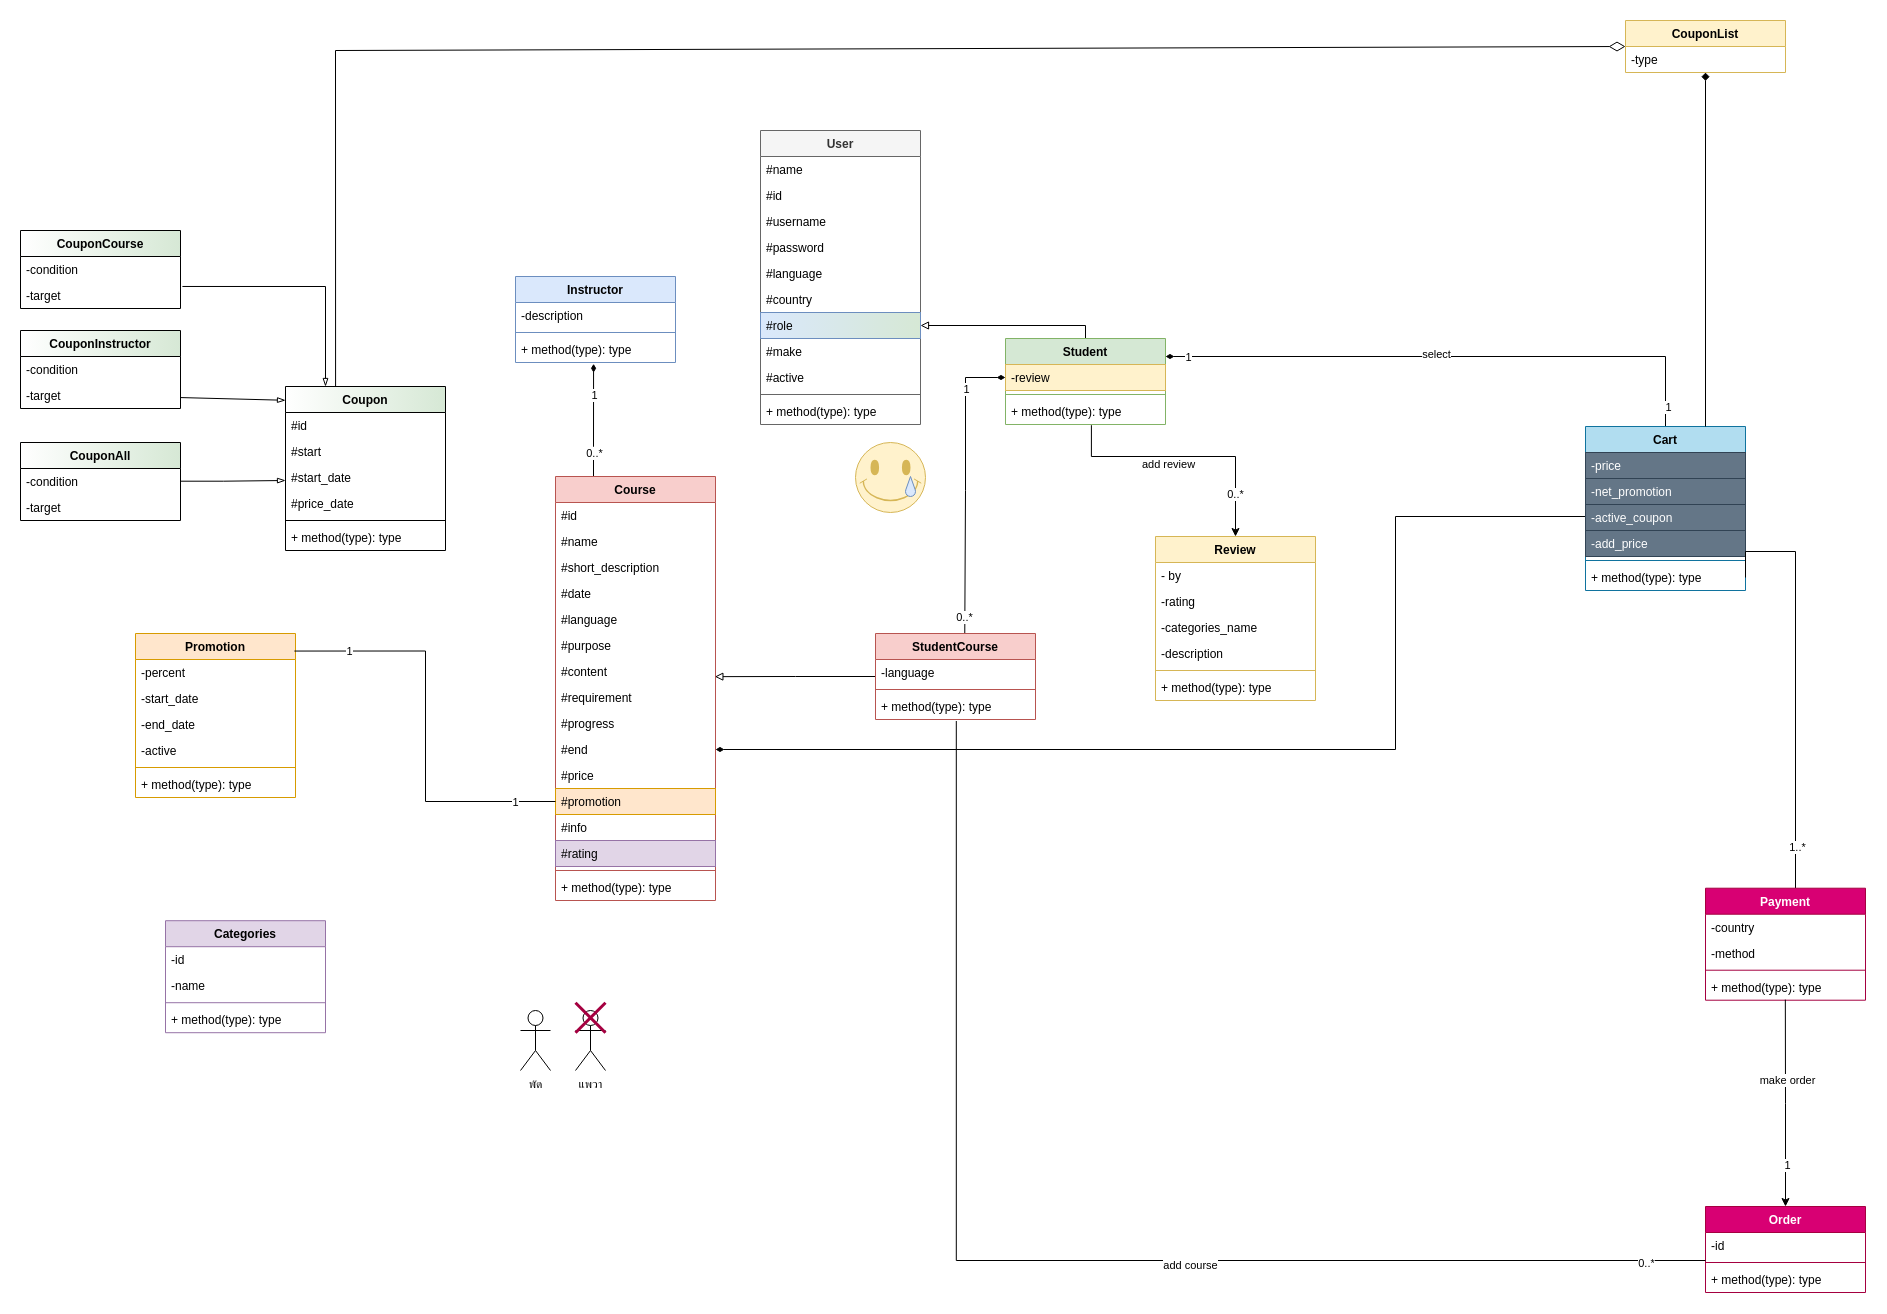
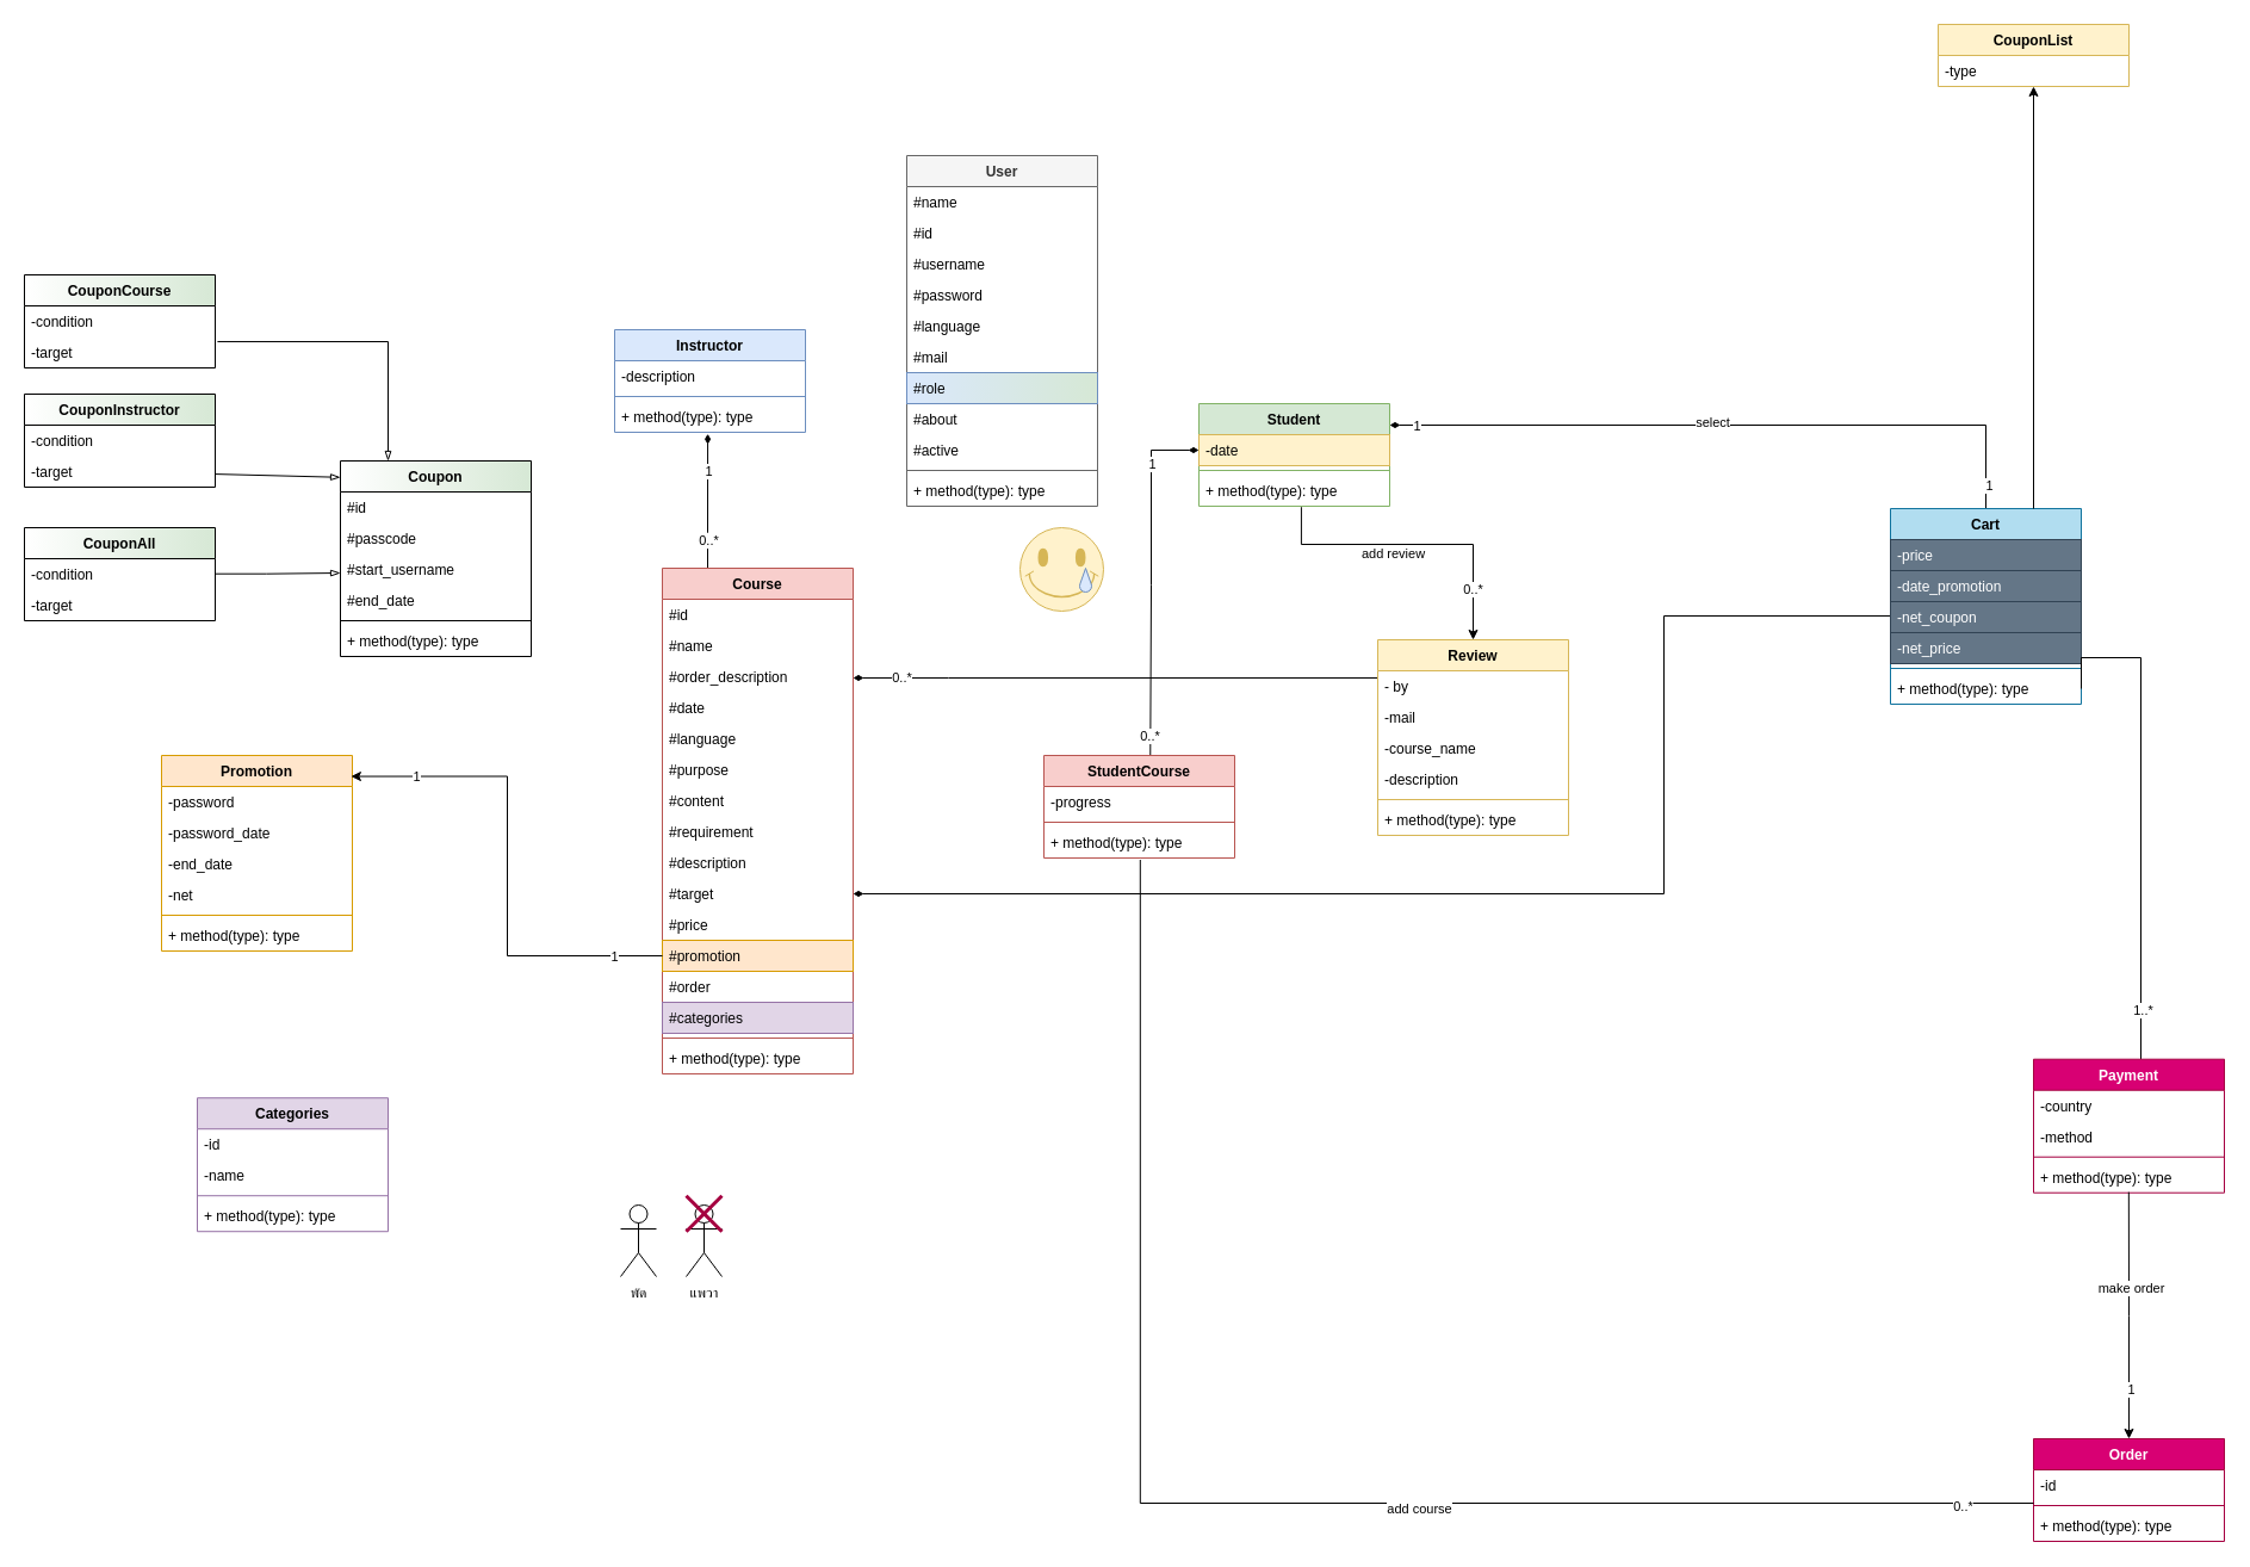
- <mxCell id="129" value="" style="endArrow=diamondThin;html=1;rounded=0;entryX=0;entryY=0.5;entryDx=0;entryDy=0;endFill=0;startSize=14;endSize=14;exitX=0.313;exitY=0;exitDx=0;exitDy=0;exitPerimeter=0;" parent="1" source="92" target="126" edge="1"><mxGeometry width="50" height="50" relative="1" as="geometry"><mxPoint x="335" y="380" as="sourcePoint" /><mxPoint x="1325" y="-10" as="targetPoint" /><Array as="points"><mxPoint x="335" y="50" /></Array></mxGeometry></mxCell>
- <mxCell id="128" value="" style="endArrow=diamond;html=1;rounded=0;entryX=0.5;entryY=1;entryDx=0;entryDy=0;exitX=0.75;exitY=0;exitDx=0;exitDy=0;" parent="1" source="65" target="126" edge="1"><mxGeometry width="50" height="50" relative="1" as="geometry"><mxPoint x="1425" y="220" as="sourcePoint" /><mxPoint x="1475" y="170" as="targetPoint" /></mxGeometry></mxCell>
+ <mxCell id="128" value="" style="endArrow=classic;html=1;rounded=0;entryX=0.5;entryY=1;entryDx=0;entryDy=0;exitX=0.75;exitY=0;exitDx=0;exitDy=0;" parent="1" source="65" target="126" edge="1"><mxGeometry width="50" height="50" relative="1" as="geometry"><mxPoint x="1425" y="220" as="sourcePoint" /><mxPoint x="1475" y="170" as="targetPoint" /></mxGeometry></mxCell>
- <mxCell id="38" value="#country" style="text;strokeColor=none;fillColor=none;align=left;verticalAlign=top;spacingLeft=4;spacingRight=4;overflow=hidden;rotatable=0;points=[[0,0.5],[1,0.5]];portConstraint=eastwest;" parent="32" vertex="1"><mxGeometry y="156" width="160" height="26" as="geometry" /></mxCell>
+ <mxCell id="38" value="#mail" style="text;strokeColor=none;fillColor=none;align=left;verticalAlign=top;spacingLeft=4;spacingRight=4;overflow=hidden;rotatable=0;points=[[0,0.5],[1,0.5]];portConstraint=eastwest;" parent="32" vertex="1"><mxGeometry y="156" width="160" height="26" as="geometry" /></mxCell>
- <mxCell id="27" style="edgeStyle=orthogonalEdgeStyle;rounded=0;orthogonalLoop=1;jettySize=auto;html=1;endArrow=block;endFill=0;startArrow=none;startFill=0;entryX=1;entryY=0.5;entryDx=0;entryDy=0;" parent="1" source="28" target="39" edge="1"><mxGeometry relative="1" as="geometry"><Array as="points"><mxPoint x="1085" y="325" /></Array></mxGeometry></mxCell>
- <mxCell id="40" value="#make" style="text;strokeColor=none;fillColor=none;align=left;verticalAlign=top;spacingLeft=4;spacingRight=4;overflow=hidden;rotatable=0;points=[[0,0.5],[1,0.5]];portConstraint=eastwest;" parent="32" vertex="1"><mxGeometry y="208" width="160" height="26" as="geometry" /></mxCell>
+ <mxCell id="40" value="#about" style="text;strokeColor=none;fillColor=none;align=left;verticalAlign=top;spacingLeft=4;spacingRight=4;overflow=hidden;rotatable=0;points=[[0,0.5],[1,0.5]];portConstraint=eastwest;" parent="32" vertex="1"><mxGeometry y="208" width="160" height="26" as="geometry" /></mxCell>
- <mxCell id="29" value="-review" style="text;strokeColor=#d6b656;fillColor=#fff2cc;align=left;verticalAlign=top;spacingLeft=4;spacingRight=4;overflow=hidden;rotatable=0;points=[[0,0.5],[1,0.5]];portConstraint=eastwest;" parent="28" vertex="1"><mxGeometry y="26" width="160" height="26" as="geometry" /></mxCell>
+ <mxCell id="29" value="-date" style="text;strokeColor=#d6b656;fillColor=#fff2cc;align=left;verticalAlign=top;spacingLeft=4;spacingRight=4;overflow=hidden;rotatable=0;points=[[0,0.5],[1,0.5]];portConstraint=eastwest;" parent="28" vertex="1"><mxGeometry y="26" width="160" height="26" as="geometry" /></mxCell>
- <mxCell id="94" value="#start" style="text;strokeColor=none;fillColor=none;align=left;verticalAlign=top;spacingLeft=4;spacingRight=4;overflow=hidden;rotatable=0;points=[[0,0.5],[1,0.5]];portConstraint=eastwest;" parent="92" vertex="1"><mxGeometry y="52" width="160" height="26" as="geometry" /></mxCell>
+ <mxCell id="94" value="#passcode" style="text;strokeColor=none;fillColor=none;align=left;verticalAlign=top;spacingLeft=4;spacingRight=4;overflow=hidden;rotatable=0;points=[[0,0.5],[1,0.5]];portConstraint=eastwest;" parent="92" vertex="1"><mxGeometry y="52" width="160" height="26" as="geometry" /></mxCell>
- <mxCell id="95" value="#start_date" style="text;strokeColor=none;fillColor=none;align=left;verticalAlign=top;spacingLeft=4;spacingRight=4;overflow=hidden;rotatable=0;points=[[0,0.5],[1,0.5]];portConstraint=eastwest;" parent="92" vertex="1"><mxGeometry y="78" width="160" height="26" as="geometry" /></mxCell>
+ <mxCell id="95" value="#start_username" style="text;strokeColor=none;fillColor=none;align=left;verticalAlign=top;spacingLeft=4;spacingRight=4;overflow=hidden;rotatable=0;points=[[0,0.5],[1,0.5]];portConstraint=eastwest;" parent="92" vertex="1"><mxGeometry y="78" width="160" height="26" as="geometry" /></mxCell>
- <mxCell id="67" value="-net_promotion" style="text;strokeColor=#314354;fillColor=#647687;align=left;verticalAlign=top;spacingLeft=4;spacingRight=4;overflow=hidden;rotatable=0;points=[[0,0.5],[1,0.5]];portConstraint=eastwest;fontColor=#ffffff;" parent="65" vertex="1"><mxGeometry y="52" width="160" height="26" as="geometry" /></mxCell>
+ <mxCell id="67" value="-date_promotion" style="text;strokeColor=#314354;fillColor=#647687;align=left;verticalAlign=top;spacingLeft=4;spacingRight=4;overflow=hidden;rotatable=0;points=[[0,0.5],[1,0.5]];portConstraint=eastwest;fontColor=#ffffff;" parent="65" vertex="1"><mxGeometry y="52" width="160" height="26" as="geometry" /></mxCell>
- <mxCell id="96" value="#price_date" style="text;strokeColor=none;fillColor=none;align=left;verticalAlign=top;spacingLeft=4;spacingRight=4;overflow=hidden;rotatable=0;points=[[0,0.5],[1,0.5]];portConstraint=eastwest;" parent="92" vertex="1"><mxGeometry y="104" width="160" height="26" as="geometry" /></mxCell>
+ <mxCell id="96" value="#end_date" style="text;strokeColor=none;fillColor=none;align=left;verticalAlign=top;spacingLeft=4;spacingRight=4;overflow=hidden;rotatable=0;points=[[0,0.5],[1,0.5]];portConstraint=eastwest;" parent="92" vertex="1"><mxGeometry y="104" width="160" height="26" as="geometry" /></mxCell>
- <mxCell id="68" value="-active_coupon" style="text;strokeColor=#314354;fillColor=#647687;align=left;verticalAlign=top;spacingLeft=4;spacingRight=4;overflow=hidden;rotatable=0;points=[[0,0.5],[1,0.5]];portConstraint=eastwest;fontColor=#ffffff;" parent="65" vertex="1"><mxGeometry y="78" width="160" height="26" as="geometry" /></mxCell>
+ <mxCell id="68" value="-net_coupon" style="text;strokeColor=#314354;fillColor=#647687;align=left;verticalAlign=top;spacingLeft=4;spacingRight=4;overflow=hidden;rotatable=0;points=[[0,0.5],[1,0.5]];portConstraint=eastwest;fontColor=#ffffff;" parent="65" vertex="1"><mxGeometry y="78" width="160" height="26" as="geometry" /></mxCell>
- <mxCell id="69" value="-add_price&#10;" style="text;strokeColor=#314354;fillColor=#647687;align=left;verticalAlign=top;spacingLeft=4;spacingRight=4;overflow=hidden;rotatable=0;points=[[0,0.5],[1,0.5]];portConstraint=eastwest;fontColor=#ffffff;" parent="65" vertex="1"><mxGeometry y="104" width="160" height="26" as="geometry" /></mxCell>
+ <mxCell id="69" value="-net_price&#10;" style="text;strokeColor=#314354;fillColor=#647687;align=left;verticalAlign=top;spacingLeft=4;spacingRight=4;overflow=hidden;rotatable=0;points=[[0,0.5],[1,0.5]];portConstraint=eastwest;fontColor=#ffffff;" parent="65" vertex="1"><mxGeometry y="104" width="160" height="26" as="geometry" /></mxCell>
- <mxCell id="8" value="#short_description" style="text;strokeColor=none;fillColor=none;align=left;verticalAlign=top;spacingLeft=4;spacingRight=4;overflow=hidden;rotatable=0;points=[[0,0.5],[1,0.5]];portConstraint=eastwest;" parent="5" vertex="1"><mxGeometry y="78" width="160" height="26" as="geometry" /></mxCell>
+ <mxCell id="8" value="#order_description" style="text;strokeColor=none;fillColor=none;align=left;verticalAlign=top;spacingLeft=4;spacingRight=4;overflow=hidden;rotatable=0;points=[[0,0.5],[1,0.5]];portConstraint=eastwest;" parent="5" vertex="1"><mxGeometry y="78" width="160" height="26" as="geometry" /></mxCell>
+ <mxCell id="47" style="edgeStyle=orthogonalEdgeStyle;rounded=0;orthogonalLoop=1;jettySize=auto;html=1;startArrow=none;startFill=0;endArrow=diamondThin;endFill=1;" parent="1" source="49" target="5" edge="1"><mxGeometry relative="1" as="geometry"><Array as="points"><mxPoint x="795" y="568" /><mxPoint x="795" y="568" /></Array></mxGeometry></mxCell>
+ <mxCell id="48" value="0..*" style="edgeLabel;html=1;align=center;verticalAlign=middle;resizable=0;points=[];" parent="47" vertex="1" connectable="0"><mxGeometry x="-0.771" y="2" relative="1" as="geometry"><mxPoint x="-350" y="-3" as="offset" /></mxGeometry></mxCell>
- <mxCell id="51" value="-rating" style="text;strokeColor=none;fillColor=none;align=left;verticalAlign=top;spacingLeft=4;spacingRight=4;overflow=hidden;rotatable=0;points=[[0,0.5],[1,0.5]];portConstraint=eastwest;" parent="49" vertex="1"><mxGeometry y="52" width="160" height="26" as="geometry" /></mxCell>
+ <mxCell id="51" value="-mail" style="text;strokeColor=none;fillColor=none;align=left;verticalAlign=top;spacingLeft=4;spacingRight=4;overflow=hidden;rotatable=0;points=[[0,0.5],[1,0.5]];portConstraint=eastwest;" parent="49" vertex="1"><mxGeometry y="52" width="160" height="26" as="geometry" /></mxCell>
- <mxCell id="52" value="-categories_name" style="text;strokeColor=none;fillColor=none;align=left;verticalAlign=top;spacingLeft=4;spacingRight=4;overflow=hidden;rotatable=0;points=[[0,0.5],[1,0.5]];portConstraint=eastwest;" parent="49" vertex="1"><mxGeometry y="78" width="160" height="26" as="geometry" /></mxCell>
+ <mxCell id="52" value="-course_name" style="text;strokeColor=none;fillColor=none;align=left;verticalAlign=top;spacingLeft=4;spacingRight=4;overflow=hidden;rotatable=0;points=[[0,0.5],[1,0.5]];portConstraint=eastwest;" parent="49" vertex="1"><mxGeometry y="78" width="160" height="26" as="geometry" /></mxCell>
- <mxCell id="89" style="edgeStyle=orthogonalEdgeStyle;rounded=0;orthogonalLoop=1;jettySize=auto;html=1;entryX=0.993;entryY=0.107;entryDx=0;entryDy=0;entryPerimeter=0;startArrow=none;startFill=0;endArrow=none;endFill=1;" parent="1" source="18" target="79" edge="1"><mxGeometry relative="1" as="geometry"><Array as="points" /></mxGeometry></mxCell>
+ <mxCell id="89" style="edgeStyle=orthogonalEdgeStyle;rounded=0;orthogonalLoop=1;jettySize=auto;html=1;entryX=0.993;entryY=0.107;entryDx=0;entryDy=0;entryPerimeter=0;startArrow=none;startFill=0;endArrow=classic;endFill=1;" parent="1" source="18" target="79" edge="1"><mxGeometry relative="1" as="geometry"><Array as="points" /></mxGeometry></mxCell>
- <mxCell id="80" value="-percent" style="text;strokeColor=none;fillColor=none;align=left;verticalAlign=top;spacingLeft=4;spacingRight=4;overflow=hidden;rotatable=0;points=[[0,0.5],[1,0.5]];portConstraint=eastwest;" parent="79" vertex="1"><mxGeometry y="26" width="160" height="26" as="geometry" /></mxCell>
+ <mxCell id="80" value="-password" style="text;strokeColor=none;fillColor=none;align=left;verticalAlign=top;spacingLeft=4;spacingRight=4;overflow=hidden;rotatable=0;points=[[0,0.5],[1,0.5]];portConstraint=eastwest;" parent="79" vertex="1"><mxGeometry y="26" width="160" height="26" as="geometry" /></mxCell>
- <mxCell id="108" value="-language" style="text;align=left;verticalAlign=top;spacingLeft=4;spacingRight=4;overflow=hidden;rotatable=0;points=[[0,0.5],[1,0.5]];portConstraint=eastwest;" parent="107" vertex="1"><mxGeometry y="26" width="160" height="26" as="geometry" /></mxCell>
+ <mxCell id="108" value="-progress" style="text;align=left;verticalAlign=top;spacingLeft=4;spacingRight=4;overflow=hidden;rotatable=0;points=[[0,0.5],[1,0.5]];portConstraint=eastwest;" parent="107" vertex="1"><mxGeometry y="26" width="160" height="26" as="geometry" /></mxCell>
- <mxCell id="106" style="edgeStyle=orthogonalEdgeStyle;rounded=0;orthogonalLoop=1;jettySize=auto;html=1;entryX=0.996;entryY=0.698;entryDx=0;entryDy=0;entryPerimeter=0;startArrow=none;startFill=0;endArrow=block;endFill=0;" parent="1" source="107" target="12" edge="1"><mxGeometry relative="1" as="geometry" /></mxCell>
- <mxCell id="81" value="-start_date" style="text;strokeColor=none;fillColor=none;align=left;verticalAlign=top;spacingLeft=4;spacingRight=4;overflow=hidden;rotatable=0;points=[[0,0.5],[1,0.5]];portConstraint=eastwest;" parent="79" vertex="1"><mxGeometry y="52" width="160" height="26" as="geometry" /></mxCell>
+ <mxCell id="81" value="-password_date" style="text;strokeColor=none;fillColor=none;align=left;verticalAlign=top;spacingLeft=4;spacingRight=4;overflow=hidden;rotatable=0;points=[[0,0.5],[1,0.5]];portConstraint=eastwest;" parent="79" vertex="1"><mxGeometry y="52" width="160" height="26" as="geometry" /></mxCell>
- <mxCell id="14" value="#progress" style="text;strokeColor=none;fillColor=none;align=left;verticalAlign=top;spacingLeft=4;spacingRight=4;overflow=hidden;rotatable=0;points=[[0,0.5],[1,0.5]];portConstraint=eastwest;" parent="5" vertex="1"><mxGeometry y="234" width="160" height="26" as="geometry" /></mxCell>
+ <mxCell id="14" value="#description" style="text;strokeColor=none;fillColor=none;align=left;verticalAlign=top;spacingLeft=4;spacingRight=4;overflow=hidden;rotatable=0;points=[[0,0.5],[1,0.5]];portConstraint=eastwest;" parent="5" vertex="1"><mxGeometry y="234" width="160" height="26" as="geometry" /></mxCell>
- <mxCell id="16" value="#end" style="text;strokeColor=none;fillColor=none;align=left;verticalAlign=top;spacingLeft=4;spacingRight=4;overflow=hidden;rotatable=0;points=[[0,0.5],[1,0.5]];portConstraint=eastwest;" parent="5" vertex="1"><mxGeometry y="260" width="160" height="26" as="geometry" /></mxCell>
+ <mxCell id="16" value="#target" style="text;strokeColor=none;fillColor=none;align=left;verticalAlign=top;spacingLeft=4;spacingRight=4;overflow=hidden;rotatable=0;points=[[0,0.5],[1,0.5]];portConstraint=eastwest;" parent="5" vertex="1"><mxGeometry y="260" width="160" height="26" as="geometry" /></mxCell>
- <mxCell id="83" value="-active" style="text;strokeColor=none;fillColor=none;align=left;verticalAlign=top;spacingLeft=4;spacingRight=4;overflow=hidden;rotatable=0;points=[[0,0.5],[1,0.5]];portConstraint=eastwest;" parent="79" vertex="1"><mxGeometry y="104" width="160" height="26" as="geometry" /></mxCell>
+ <mxCell id="83" value="-net" style="text;strokeColor=none;fillColor=none;align=left;verticalAlign=top;spacingLeft=4;spacingRight=4;overflow=hidden;rotatable=0;points=[[0,0.5],[1,0.5]];portConstraint=eastwest;" parent="79" vertex="1"><mxGeometry y="104" width="160" height="26" as="geometry" /></mxCell>
- <mxCell id="19" value="#info" style="text;strokeColor=none;fillColor=none;align=left;verticalAlign=top;spacingLeft=4;spacingRight=4;overflow=hidden;rotatable=0;points=[[0,0.5],[1,0.5]];portConstraint=eastwest;" parent="5" vertex="1"><mxGeometry y="338" width="160" height="26" as="geometry" /></mxCell>
+ <mxCell id="19" value="#order" style="text;strokeColor=none;fillColor=none;align=left;verticalAlign=top;spacingLeft=4;spacingRight=4;overflow=hidden;rotatable=0;points=[[0,0.5],[1,0.5]];portConstraint=eastwest;" parent="5" vertex="1"><mxGeometry y="338" width="160" height="26" as="geometry" /></mxCell>
- <mxCell id="20" value="#rating" style="text;strokeColor=#9673a6;fillColor=#e1d5e7;align=left;verticalAlign=top;spacingLeft=4;spacingRight=4;overflow=hidden;rotatable=0;points=[[0,0.5],[1,0.5]];portConstraint=eastwest;" parent="5" vertex="1"><mxGeometry y="364" width="160" height="26" as="geometry" /></mxCell>
+ <mxCell id="20" value="#categories" style="text;strokeColor=#9673a6;fillColor=#e1d5e7;align=left;verticalAlign=top;spacingLeft=4;spacingRight=4;overflow=hidden;rotatable=0;points=[[0,0.5],[1,0.5]];portConstraint=eastwest;" parent="5" vertex="1"><mxGeometry y="364" width="160" height="26" as="geometry" /></mxCell>
